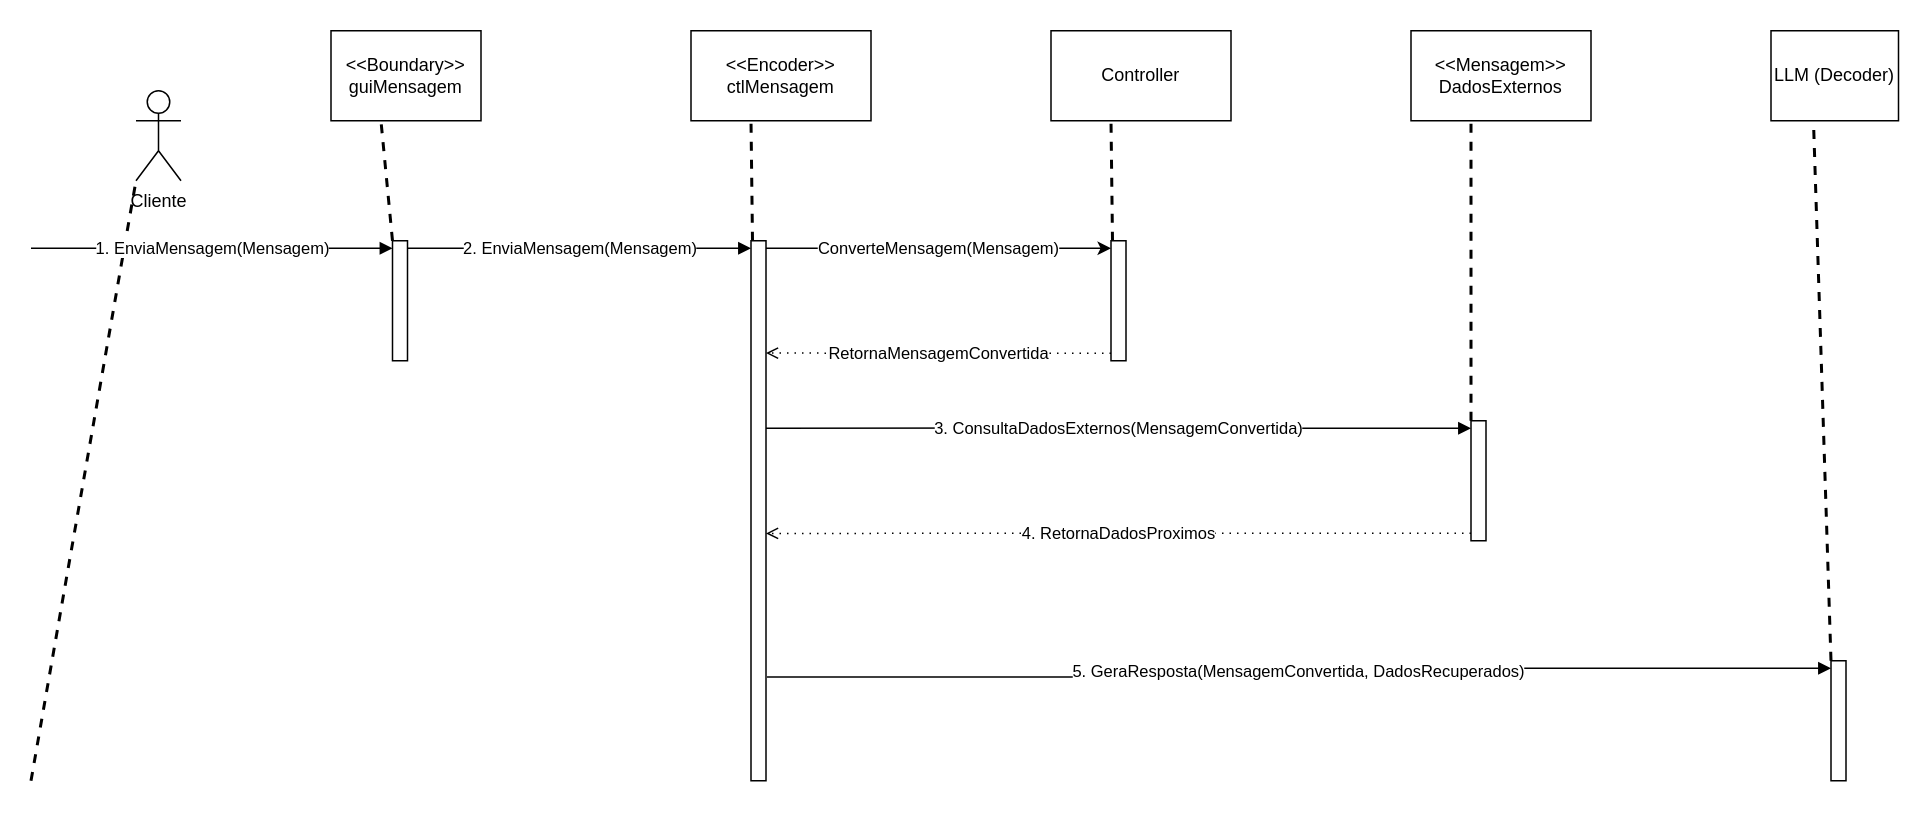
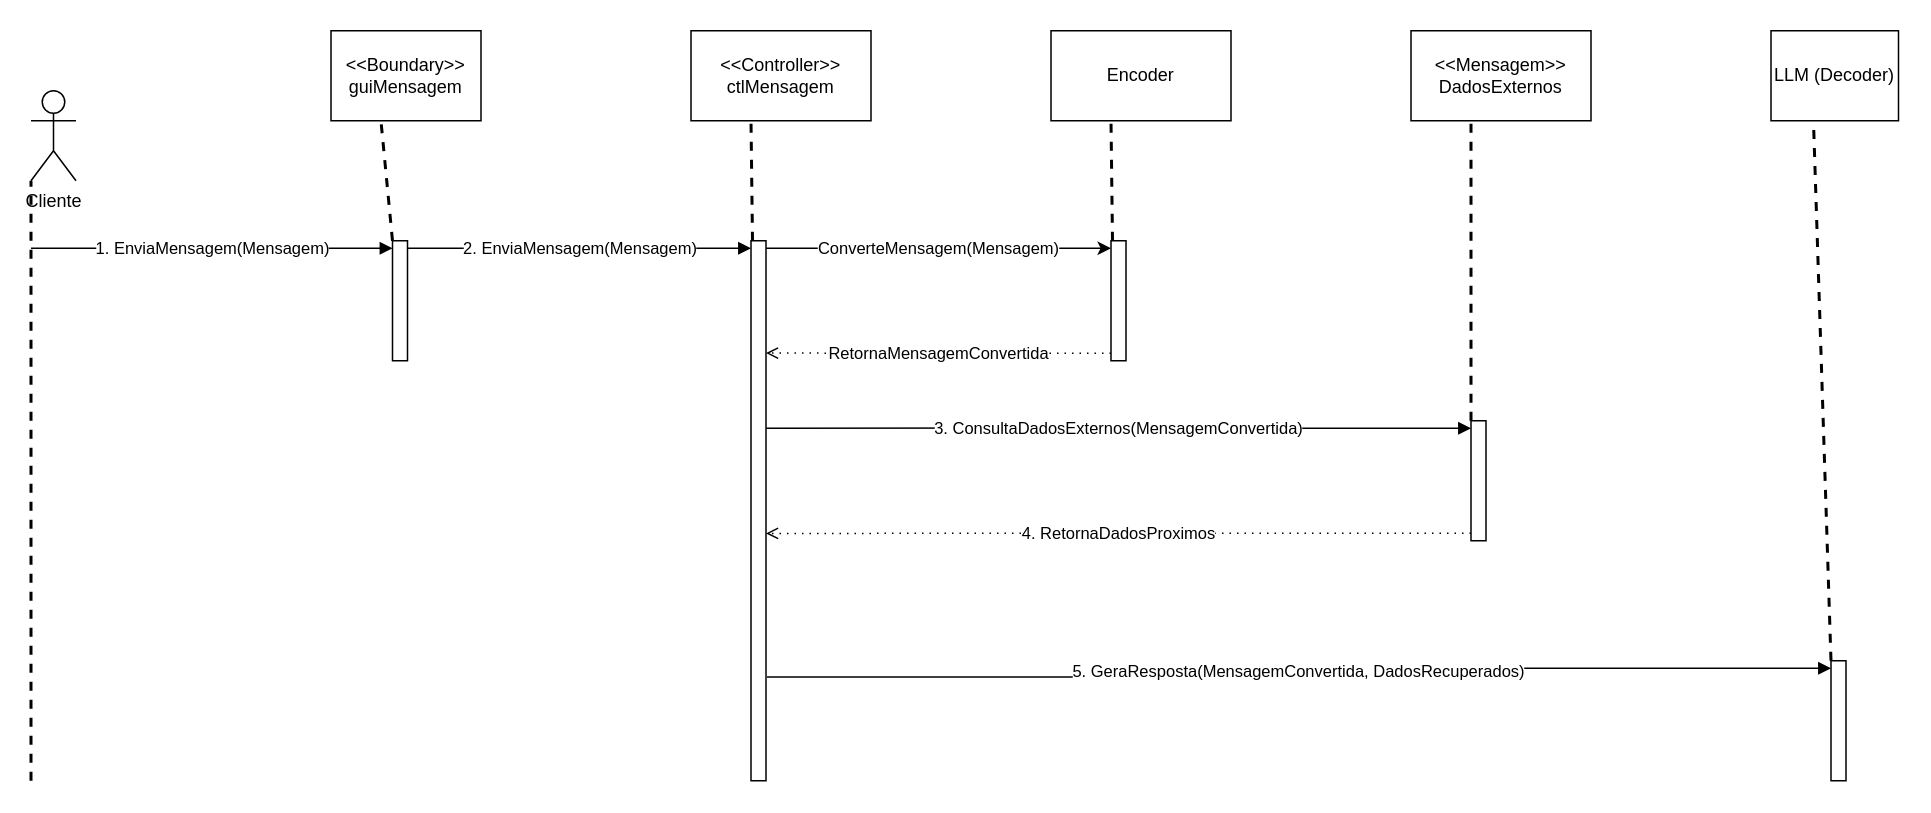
- <mxCell id="7" value="&amp;lt;&amp;lt;Encoder&amp;gt;&amp;gt;&lt;div&gt;ctlMensagem&lt;/div&gt;" style="rounded=0;whiteSpace=wrap;html=1;" vertex="1" parent="1"><mxGeometry x="460" y="20" width="120" height="60" as="geometry" /></mxCell>
+ <mxCell id="7" value="&amp;lt;&amp;lt;Controller&amp;gt;&amp;gt;&lt;div&gt;ctlMensagem&lt;/div&gt;" style="rounded=0;whiteSpace=wrap;html=1;" vertex="1" parent="1"><mxGeometry x="460" y="20" width="120" height="60" as="geometry" /></mxCell>
- <mxCell id="17" value="Controller" style="rounded=0;whiteSpace=wrap;html=1;" vertex="1" parent="1"><mxGeometry x="700" y="20" width="120" height="60" as="geometry" /></mxCell>
+ <mxCell id="17" value="Encoder" style="rounded=0;whiteSpace=wrap;html=1;" vertex="1" parent="1"><mxGeometry x="700" y="20" width="120" height="60" as="geometry" /></mxCell>
- <mxCell id="2" value="Cliente" style="shape=umlActor;verticalLabelPosition=bottom;verticalAlign=top;html=1;" vertex="1" parent="1"><mxGeometry x="90" y="60" width="30" height="60" as="geometry" /></mxCell>
+ <mxCell id="2" value="Cliente" style="shape=umlActor;verticalLabelPosition=bottom;verticalAlign=top;html=1;" vertex="1" parent="1"><mxGeometry x="20" y="60" width="30" height="60" as="geometry" /></mxCell>
